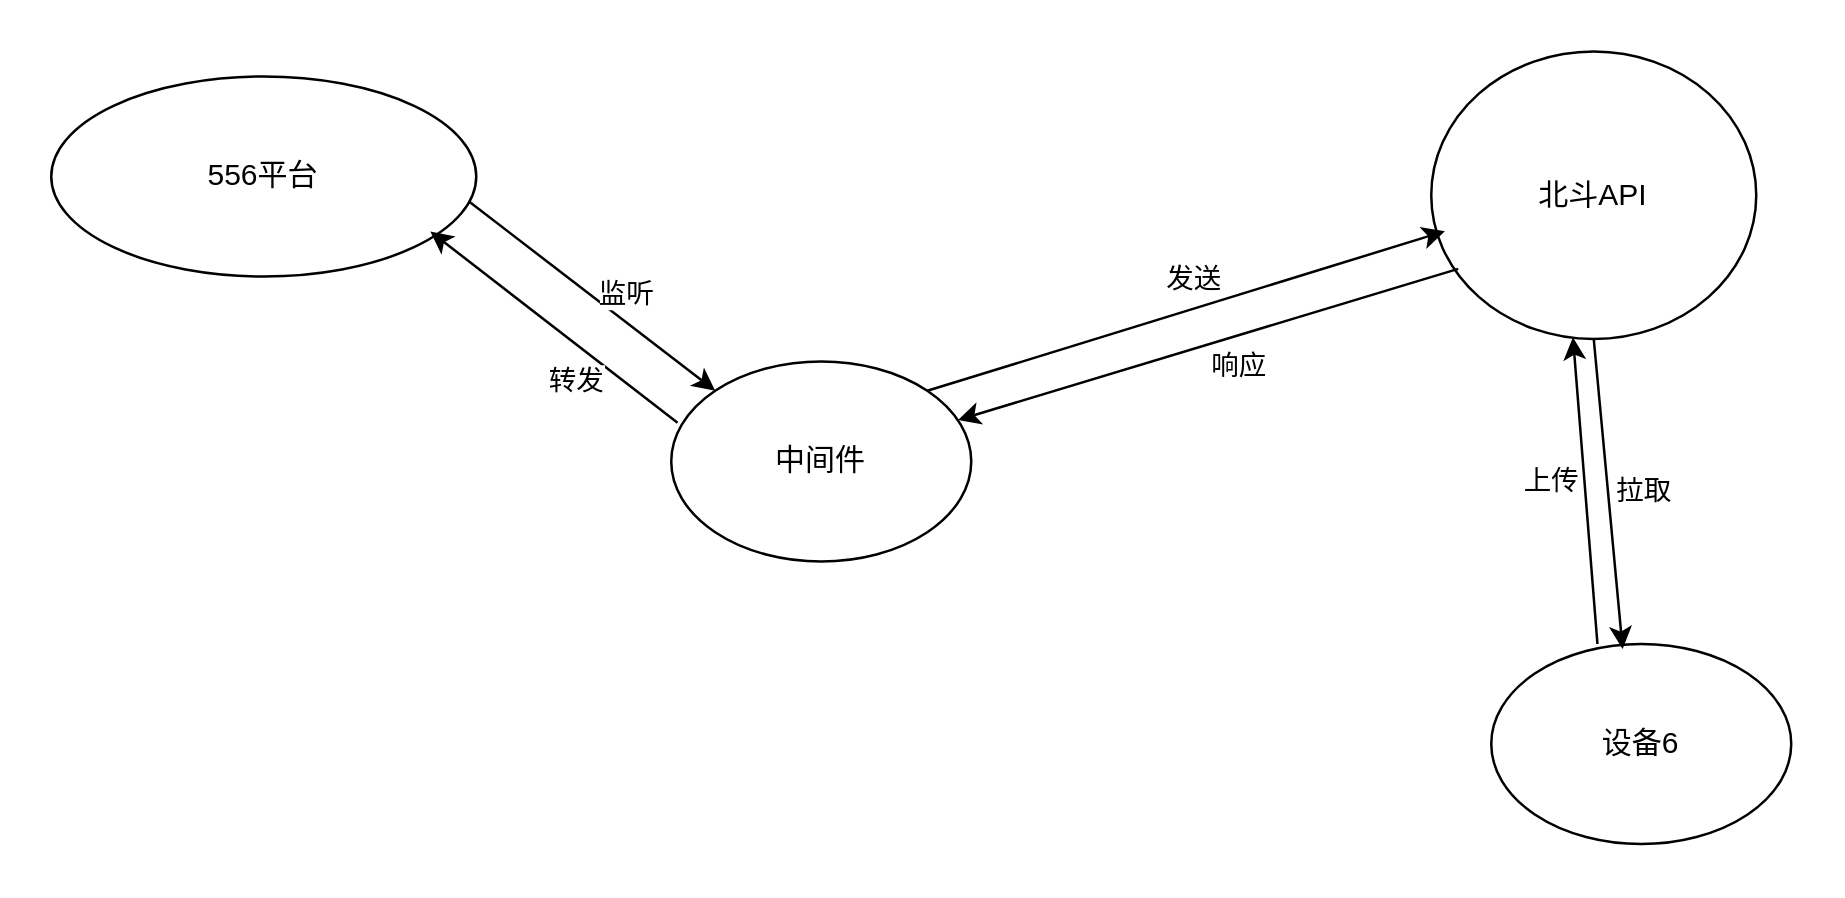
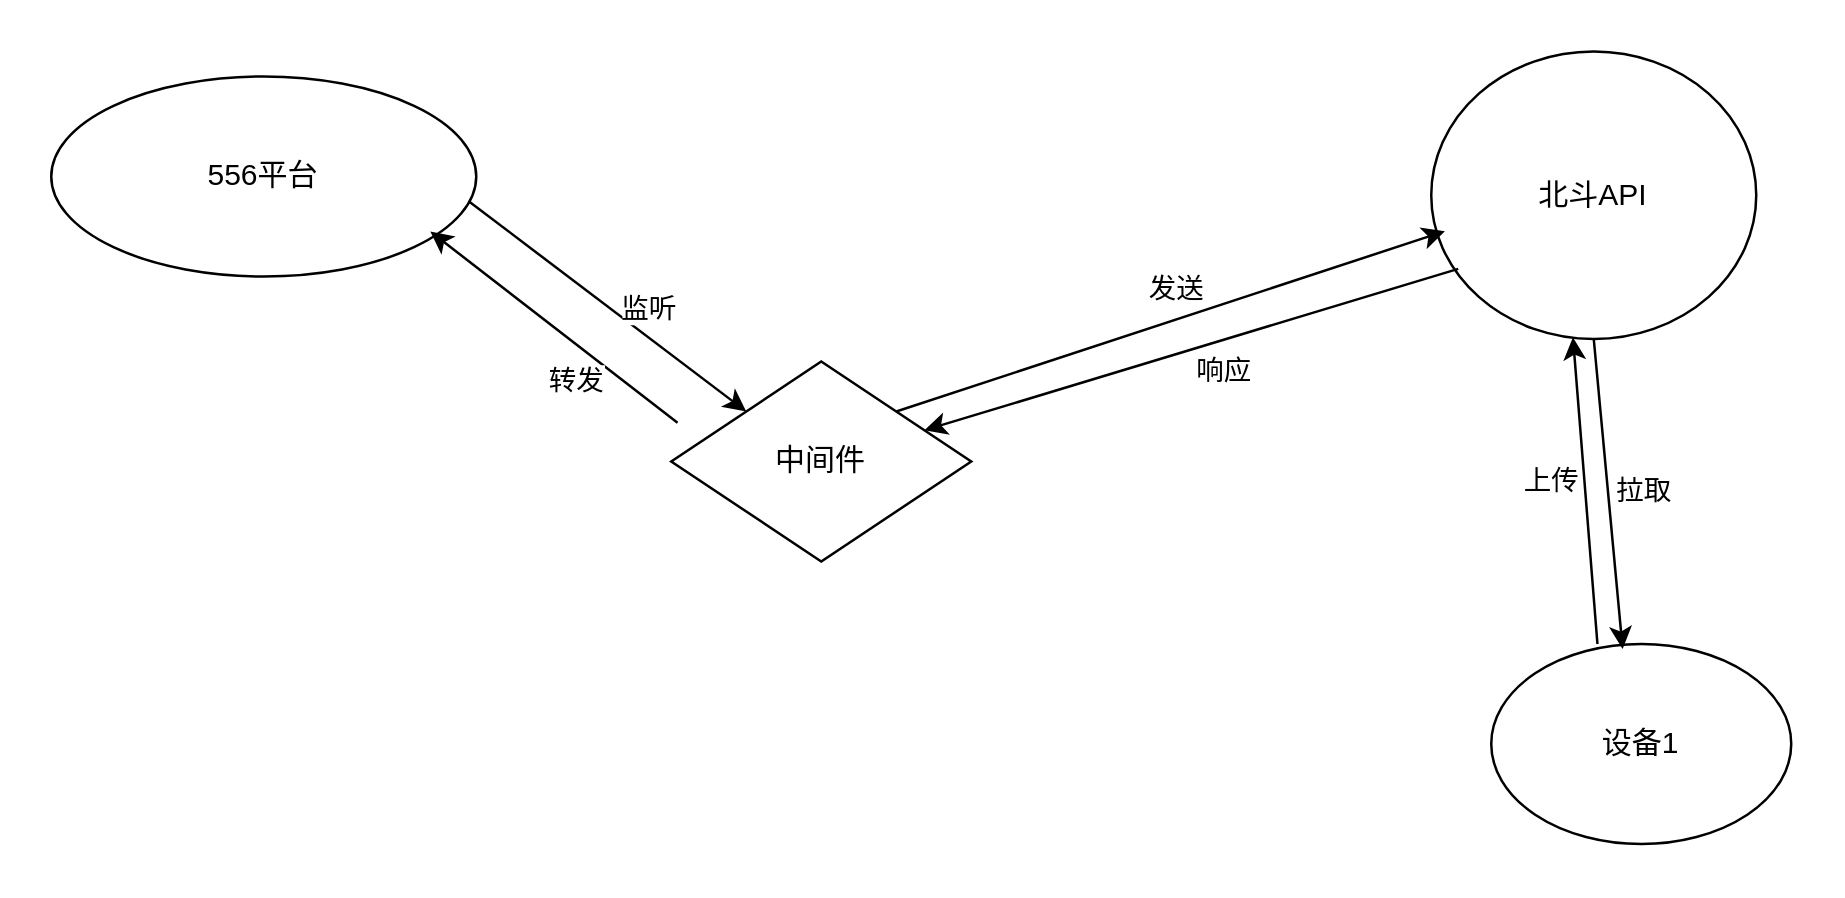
- <mxCell id="4" value="中间件" style="ellipse;whiteSpace=wrap;html=1;" parent="1" vertex="1"><mxGeometry x="268" y="144" width="120" height="80" as="geometry" /></mxCell>
+ <mxCell id="4" value="中间件" style="rhombus;whiteSpace=wrap;html=1;" parent="1" vertex="1"><mxGeometry x="268" y="144" width="120" height="80" as="geometry" /></mxCell>
- <mxCell id="3" value="设备6" style="ellipse;whiteSpace=wrap;html=1;" parent="1" vertex="1"><mxGeometry x="596" y="257" width="120" height="80" as="geometry" /></mxCell>
+ <mxCell id="3" value="设备1" style="ellipse;whiteSpace=wrap;html=1;" parent="1" vertex="1"><mxGeometry x="596" y="257" width="120" height="80" as="geometry" /></mxCell>
